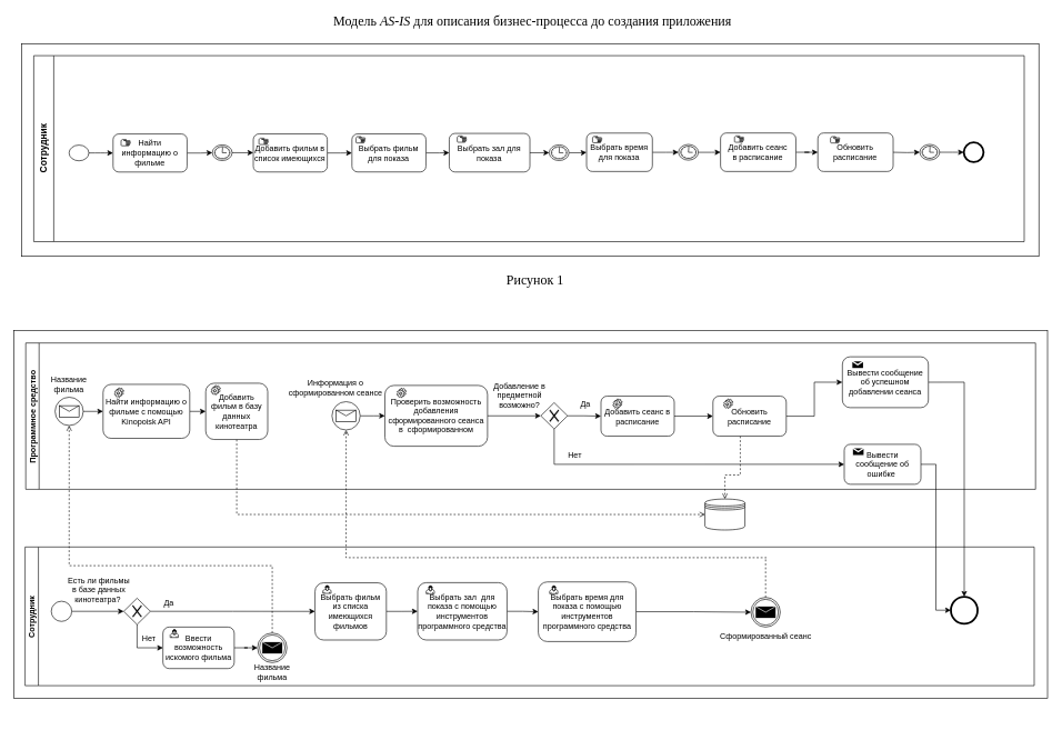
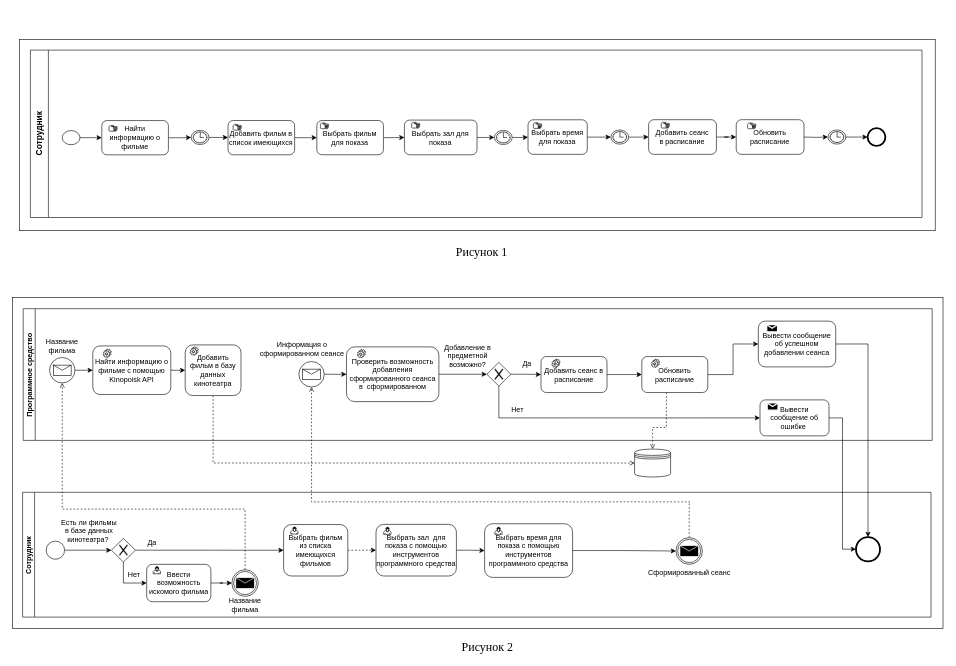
- <mxCell id="3" value="&lt;font face=&quot;Times New Roman&quot; style=&quot;font-size: 20px&quot;&gt;&amp;nbsp;Модель &lt;i&gt;AS-IS &lt;/i&gt;для описания бизнес-процесса до создания приложения&lt;/font&gt;" style="text;html=1;strokeColor=none;fillColor=none;align=center;verticalAlign=middle;whiteSpace=wrap;rounded=0;" vertex="1" parent="1"><mxGeometry x="487" y="20" width="618" height="20.08" as="geometry" /></mxCell>
- <mxCell id="45" style="edgeStyle=orthogonalEdgeStyle;rounded=0;orthogonalLoop=1;jettySize=auto;html=1;entryX=0;entryY=0.5;entryDx=0;entryDy=0;endArrow=classic;endFill=1;" edge="1" parent="1" source="46" target="60"><mxGeometry x="3501" y="541.52" as="geometry" /></mxCell>
+ <mxCell id="45" style="edgeStyle=orthogonalEdgeStyle;rounded=0;orthogonalLoop=1;jettySize=auto;html=1;entryX=0;entryY=0.5;entryDx=0;entryDy=0;endArrow=classic;endFill=1;dashed=1;" edge="1" parent="1" source="46" target="60"><mxGeometry x="3501" y="541.52" as="geometry" /></mxCell>
+ <mxCell id="4" value="&lt;font face=&quot;Times New Roman&quot; style=&quot;font-size: 20px&quot;&gt;Рисунок 2&amp;nbsp;&lt;/font&gt;" style="text;html=1;strokeColor=none;fillColor=none;align=center;verticalAlign=middle;whiteSpace=wrap;rounded=0;" vertex="1" parent="1"><mxGeometry x="547" y="1067.005" width="535" height="20.079" as="geometry" /></mxCell>
